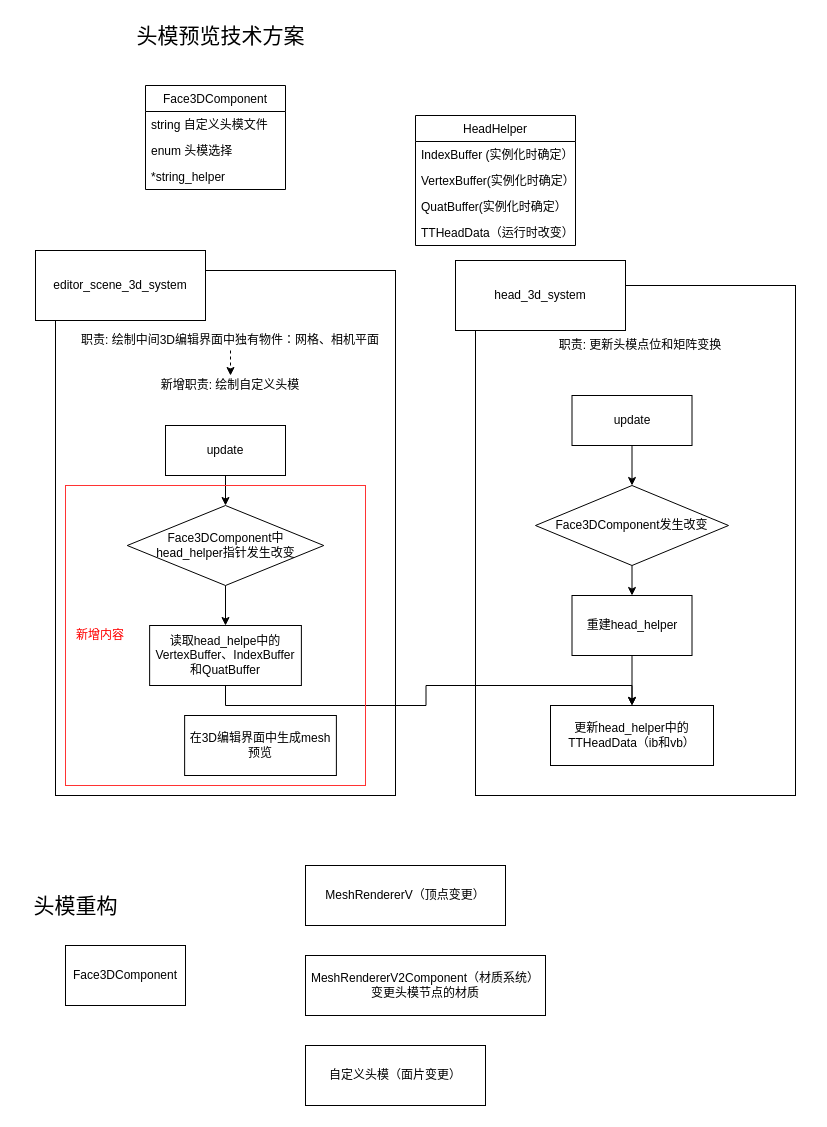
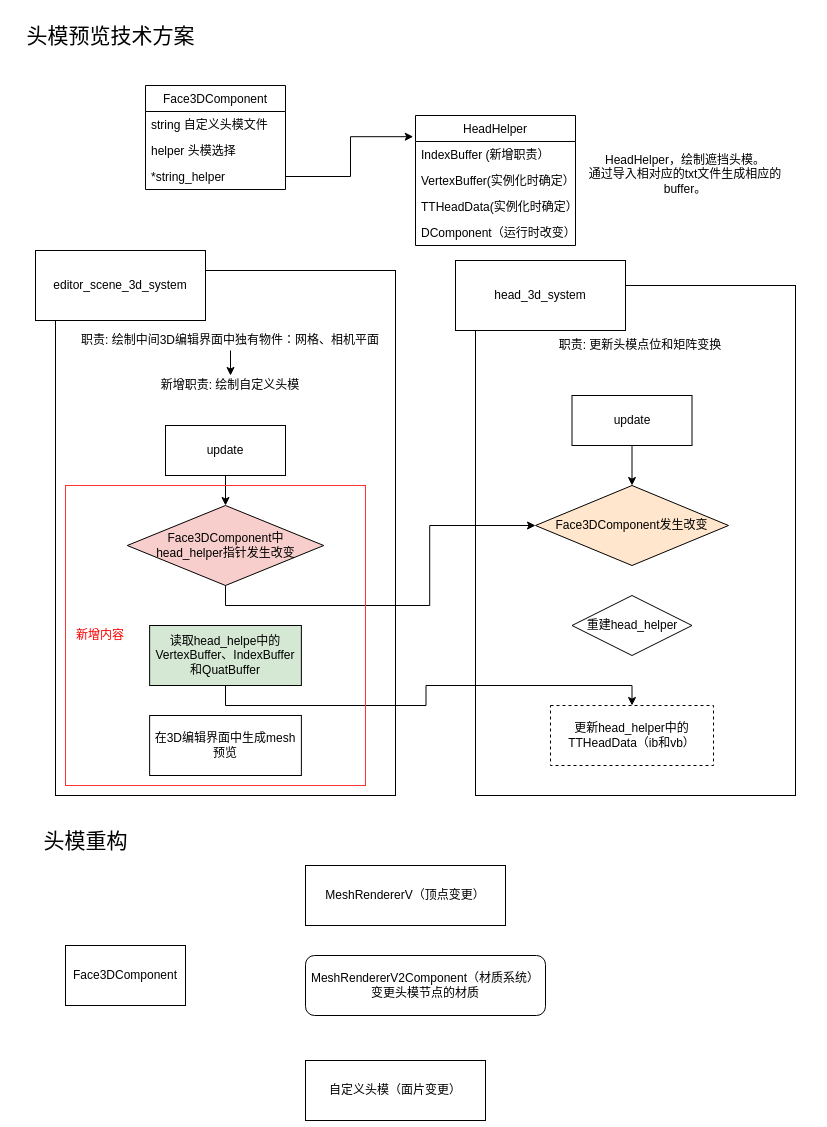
- <mxCell id="41" value="头模预览技术方案" style="text;html=1;align=center;verticalAlign=middle;resizable=0;points=[];autosize=1;strokeColor=none;strokeWidth=6;fontSize=21;" vertex="1" parent="1"><mxGeometry x="130" y="20" width="180" height="30" as="geometry" /></mxCell>
+ <mxCell id="41" value="头模预览技术方案" style="text;html=1;align=center;verticalAlign=middle;resizable=0;points=[];autosize=1;strokeColor=none;strokeWidth=6;fontSize=21;" vertex="1" parent="1"><mxGeometry x="20" y="20" width="180" height="30" as="geometry" /></mxCell>
- <mxCell id="22" value="enum 头模选择" style="text;strokeColor=none;fillColor=none;align=left;verticalAlign=top;spacingLeft=4;spacingRight=4;overflow=hidden;rotatable=0;points=[[0,0.5],[1,0.5]];portConstraint=eastwest;" parent="20" vertex="1"><mxGeometry y="52" width="140" height="26" as="geometry" /></mxCell>
+ <mxCell id="22" value="helper 头模选择" style="text;strokeColor=none;fillColor=none;align=left;verticalAlign=top;spacingLeft=4;spacingRight=4;overflow=hidden;rotatable=0;points=[[0,0.5],[1,0.5]];portConstraint=eastwest;" parent="20" vertex="1"><mxGeometry y="52" width="140" height="26" as="geometry" /></mxCell>
- <mxCell id="16" value="IndexBuffer (实例化时确定）" style="text;strokeColor=none;fillColor=none;align=left;verticalAlign=top;spacingLeft=4;spacingRight=4;overflow=hidden;rotatable=0;points=[[0,0.5],[1,0.5]];portConstraint=eastwest;" parent="15" vertex="1"><mxGeometry y="26" width="160" height="26" as="geometry" /></mxCell>
+ <mxCell id="16" value="IndexBuffer (新增职责）" style="text;strokeColor=none;fillColor=none;align=left;verticalAlign=top;spacingLeft=4;spacingRight=4;overflow=hidden;rotatable=0;points=[[0,0.5],[1,0.5]];portConstraint=eastwest;" parent="15" vertex="1"><mxGeometry y="26" width="160" height="26" as="geometry" /></mxCell>
+ <mxCell id="24" style="edgeStyle=orthogonalEdgeStyle;rounded=0;orthogonalLoop=1;jettySize=auto;html=1;exitX=1;exitY=0.5;exitDx=0;exitDy=0;entryX=-0.014;entryY=0.163;entryDx=0;entryDy=0;entryPerimeter=0;" parent="1" source="23" target="15" edge="1"><mxGeometry relative="1" as="geometry" /></mxCell>
+ <mxCell id="25" value="HeadHelper，绘制遮挡头模。&lt;br&gt;通过导入相对应的txt文件生成相应的buffer。" style="text;html=1;strokeColor=none;fillColor=none;align=center;verticalAlign=middle;whiteSpace=wrap;rounded=0;" parent="1" vertex="1"><mxGeometry x="575" y="145" width="220" height="58" as="geometry" /></mxCell>
- <mxCell id="18" value="QuatBuffer(实例化时确定）" style="text;strokeColor=none;fillColor=none;align=left;verticalAlign=top;spacingLeft=4;spacingRight=4;overflow=hidden;rotatable=0;points=[[0,0.5],[1,0.5]];portConstraint=eastwest;" parent="15" vertex="1"><mxGeometry y="78" width="160" height="26" as="geometry" /></mxCell>
+ <mxCell id="18" value="TTHeadData(实例化时确定）" style="text;strokeColor=none;fillColor=none;align=left;verticalAlign=top;spacingLeft=4;spacingRight=4;overflow=hidden;rotatable=0;points=[[0,0.5],[1,0.5]];portConstraint=eastwest;" parent="15" vertex="1"><mxGeometry y="78" width="160" height="26" as="geometry" /></mxCell>
- <mxCell id="19" value="TTHeadData（运行时改变）" style="text;strokeColor=none;fillColor=none;align=left;verticalAlign=top;spacingLeft=4;spacingRight=4;overflow=hidden;rotatable=0;points=[[0,0.5],[1,0.5]];portConstraint=eastwest;" parent="15" vertex="1"><mxGeometry y="104" width="160" height="26" as="geometry" /></mxCell>
+ <mxCell id="19" value="DComponent（运行时改变）" style="text;strokeColor=none;fillColor=none;align=left;verticalAlign=top;spacingLeft=4;spacingRight=4;overflow=hidden;rotatable=0;points=[[0,0.5],[1,0.5]];portConstraint=eastwest;" parent="15" vertex="1"><mxGeometry y="104" width="160" height="26" as="geometry" /></mxCell>
- <mxCell id="6" style="edgeStyle=orthogonalEdgeStyle;rounded=0;orthogonalLoop=1;jettySize=auto;html=1;exitX=0.5;exitY=1;exitDx=0;exitDy=0;entryX=0.5;entryY=0;entryDx=0;entryDy=0;dashed=1;" parent="1" source="7" target="8" edge="1"><mxGeometry relative="1" as="geometry" /></mxCell>
+ <mxCell id="6" style="edgeStyle=orthogonalEdgeStyle;rounded=0;orthogonalLoop=1;jettySize=auto;html=1;exitX=0.5;exitY=1;exitDx=0;exitDy=0;entryX=0.5;entryY=0;entryDx=0;entryDy=0;" parent="1" source="7" target="8" edge="1"><mxGeometry relative="1" as="geometry" /></mxCell>
- <mxCell id="12" value="Face3DComponent发生改变" style="rhombus;whiteSpace=wrap;html=1;" parent="1" vertex="1"><mxGeometry x="535" y="485" width="193" height="80" as="geometry" /></mxCell>
+ <mxCell id="12" value="Face3DComponent发生改变" style="rhombus;whiteSpace=wrap;html=1;fillColor=#ffe6cc;" parent="1" vertex="1"><mxGeometry x="535" y="485" width="193" height="80" as="geometry" /></mxCell>
- <mxCell id="30" value="Face3DComponent中&lt;br&gt;head_helper指针发生改变" style="rhombus;whiteSpace=wrap;html=1;" parent="1" vertex="1"><mxGeometry x="126.75" y="505" width="196.5" height="80" as="geometry" /></mxCell>
+ <mxCell id="30" value="Face3DComponent中&lt;br&gt;head_helper指针发生改变" style="rhombus;whiteSpace=wrap;html=1;fillColor=#f8cecc;" parent="1" vertex="1"><mxGeometry x="126.75" y="505" width="196.5" height="80" as="geometry" /></mxCell>
- <mxCell id="11" style="edgeStyle=orthogonalEdgeStyle;rounded=0;orthogonalLoop=1;jettySize=auto;html=1;exitX=0.5;exitY=1;exitDx=0;exitDy=0;entryX=0.5;entryY=0;entryDx=0;entryDy=0;" parent="1" source="12" target="14" edge="1"><mxGeometry relative="1" as="geometry" /></mxCell>
- <mxCell id="29" style="edgeStyle=orthogonalEdgeStyle;rounded=0;orthogonalLoop=1;jettySize=auto;html=1;exitX=0.5;exitY=1;exitDx=0;exitDy=0;" parent="1" source="30" target="32" edge="1"><mxGeometry relative="1" as="geometry" /></mxCell>
+ <mxCell id="29" style="edgeStyle=orthogonalEdgeStyle;rounded=0;orthogonalLoop=1;jettySize=auto;html=1;exitX=0.5;exitY=1;exitDx=0;exitDy=0;" parent="1" source="30" target="12" edge="1"><mxGeometry relative="1" as="geometry" /></mxCell>
- <mxCell id="14" value="重建head_helper" style="rounded=0;whiteSpace=wrap;html=1;" parent="1" vertex="1"><mxGeometry x="571.5" y="595" width="120" height="60" as="geometry" /></mxCell>
+ <mxCell id="14" value="重建head_helper" style="rhombus;whiteSpace=wrap;html=1;" parent="1" vertex="1"><mxGeometry x="571.5" y="595" width="120" height="60" as="geometry" /></mxCell>
- <mxCell id="32" value="读取head_helpe中的VertexBuffer、IndexBuffer和QuatBuffer" style="rounded=0;whiteSpace=wrap;html=1;" parent="1" vertex="1"><mxGeometry x="149.13" y="625" width="151.75" height="60" as="geometry" /></mxCell>
+ <mxCell id="32" value="读取head_helpe中的VertexBuffer、IndexBuffer和QuatBuffer" style="rounded=0;whiteSpace=wrap;html=1;fillColor=#d5e8d4;" parent="1" vertex="1"><mxGeometry x="149.13" y="625" width="151.75" height="60" as="geometry" /></mxCell>
- <mxCell id="13" style="edgeStyle=orthogonalEdgeStyle;rounded=0;orthogonalLoop=1;jettySize=auto;html=1;exitX=0.5;exitY=1;exitDx=0;exitDy=0;entryX=0.5;entryY=0;entryDx=0;entryDy=0;" parent="1" source="14" target="26" edge="1"><mxGeometry relative="1" as="geometry" /></mxCell>
- <mxCell id="26" value="更新head_helper中的&lt;br&gt;TTHeadData（ib和vb）" style="rounded=0;whiteSpace=wrap;html=1;" parent="1" vertex="1"><mxGeometry x="550" y="705" width="163" height="60" as="geometry" /></mxCell>
+ <mxCell id="26" value="更新head_helper中的&lt;br&gt;TTHeadData（ib和vb）" style="rounded=0;whiteSpace=wrap;html=1;dashed=1;" parent="1" vertex="1"><mxGeometry x="550" y="705" width="163" height="60" as="geometry" /></mxCell>
- <mxCell id="33" value="在3D编辑界面中生成mesh预览" style="rounded=0;whiteSpace=wrap;html=1;" parent="1" vertex="1"><mxGeometry x="184.13" y="715" width="151.75" height="60" as="geometry" /></mxCell>
+ <mxCell id="33" value="在3D编辑界面中生成mesh预览" style="rounded=0;whiteSpace=wrap;html=1;" parent="1" vertex="1"><mxGeometry x="149.13" y="715" width="151.75" height="60" as="geometry" /></mxCell>
- <mxCell id="42" value="头模重构" style="text;html=1;align=center;verticalAlign=middle;resizable=0;points=[];autosize=1;strokeColor=none;strokeWidth=6;fontSize=21;" vertex="1" parent="1"><mxGeometry x="25" y="890" width="100" height="30" as="geometry" /></mxCell>
+ <mxCell id="42" value="头模重构" style="text;html=1;align=center;verticalAlign=middle;resizable=0;points=[];autosize=1;strokeColor=none;strokeWidth=6;fontSize=21;" vertex="1" parent="1"><mxGeometry x="35" y="825" width="100" height="30" as="geometry" /></mxCell>
- <mxCell id="39" value="MeshRendererV2Component（材质系统）&lt;br&gt;变更头模节点的材质" style="rounded=0;whiteSpace=wrap;html=1;" vertex="1" parent="1"><mxGeometry x="305" y="955" width="240" height="60" as="geometry" /></mxCell>
+ <mxCell id="39" value="MeshRendererV2Component（材质系统）&lt;br&gt;变更头模节点的材质" style="whiteSpace=wrap;html=1;rounded=1;" vertex="1" parent="1"><mxGeometry x="305" y="955" width="240" height="60" as="geometry" /></mxCell>
- <mxCell id="40" value="自定义头模（面片变更）" style="rounded=0;whiteSpace=wrap;html=1;" vertex="1" parent="1"><mxGeometry x="305" y="1045" width="180" height="60" as="geometry" /></mxCell>
+ <mxCell id="40" value="自定义头模（面片变更）" style="rounded=0;whiteSpace=wrap;html=1;" vertex="1" parent="1"><mxGeometry x="305" y="1060" width="180" height="60" as="geometry" /></mxCell>
